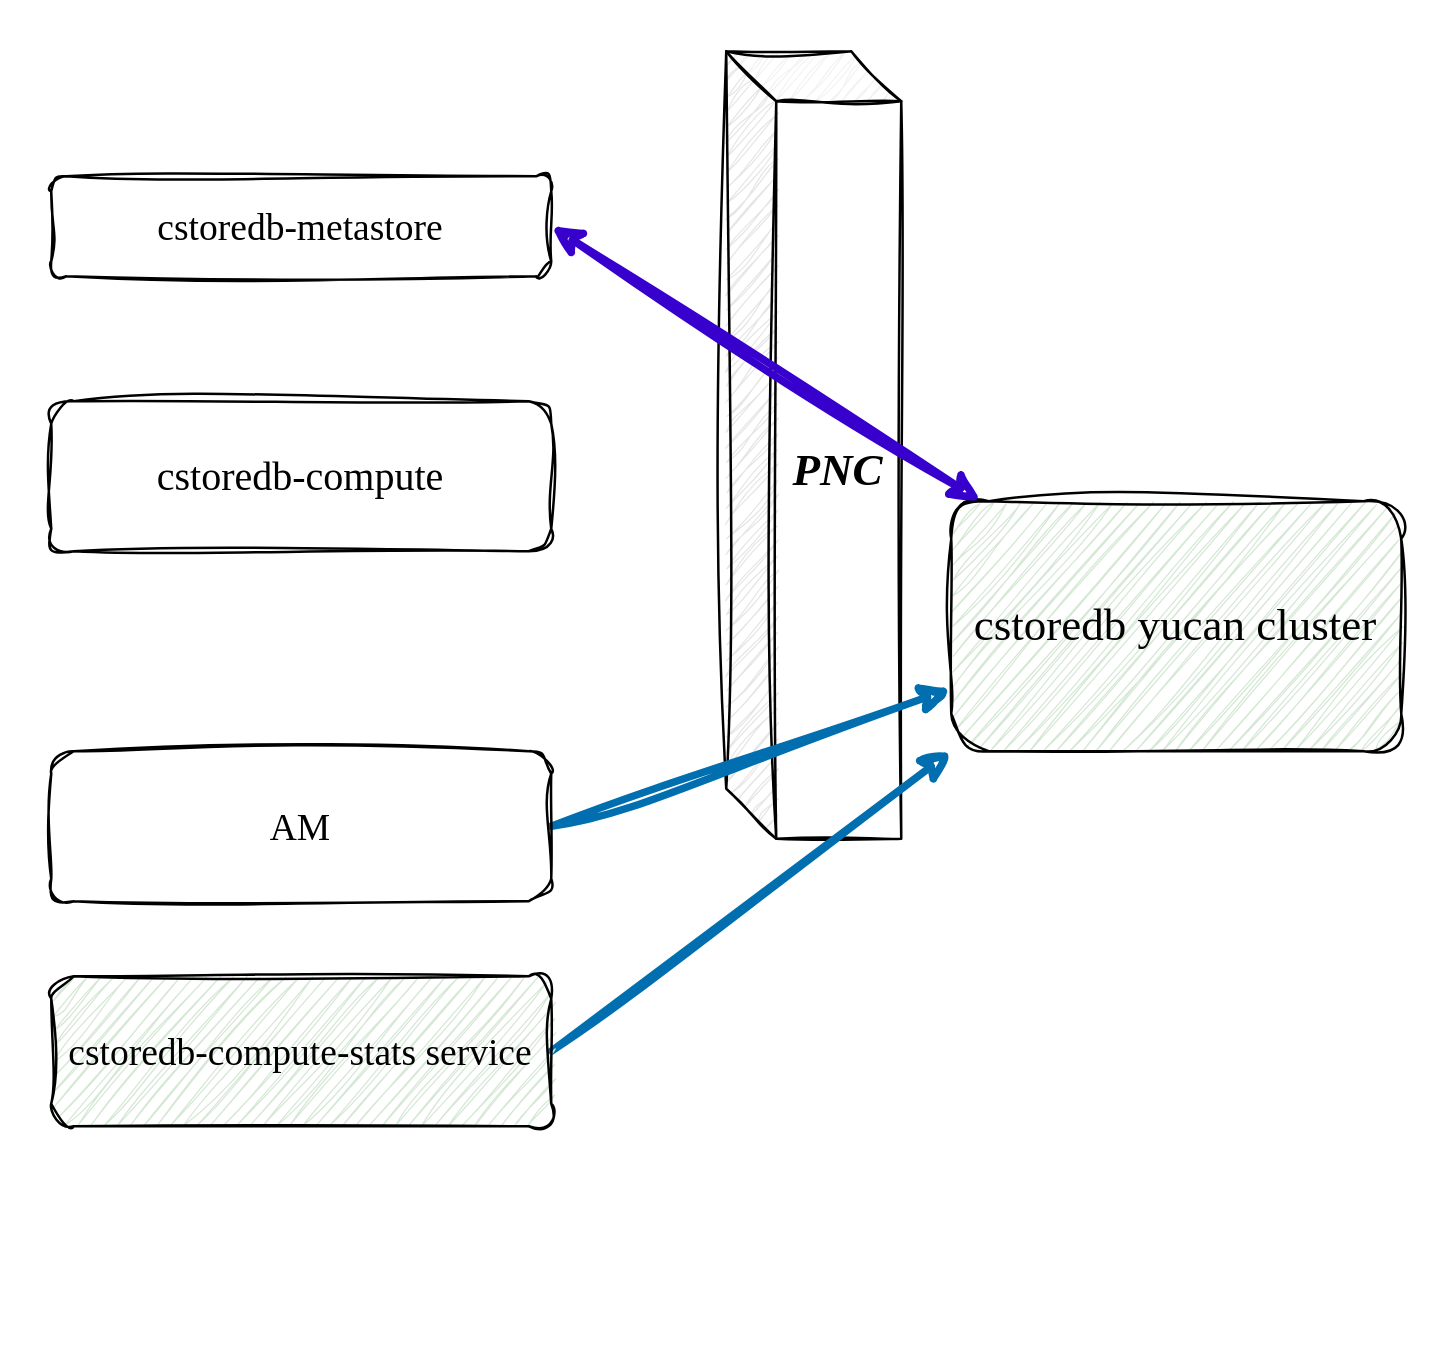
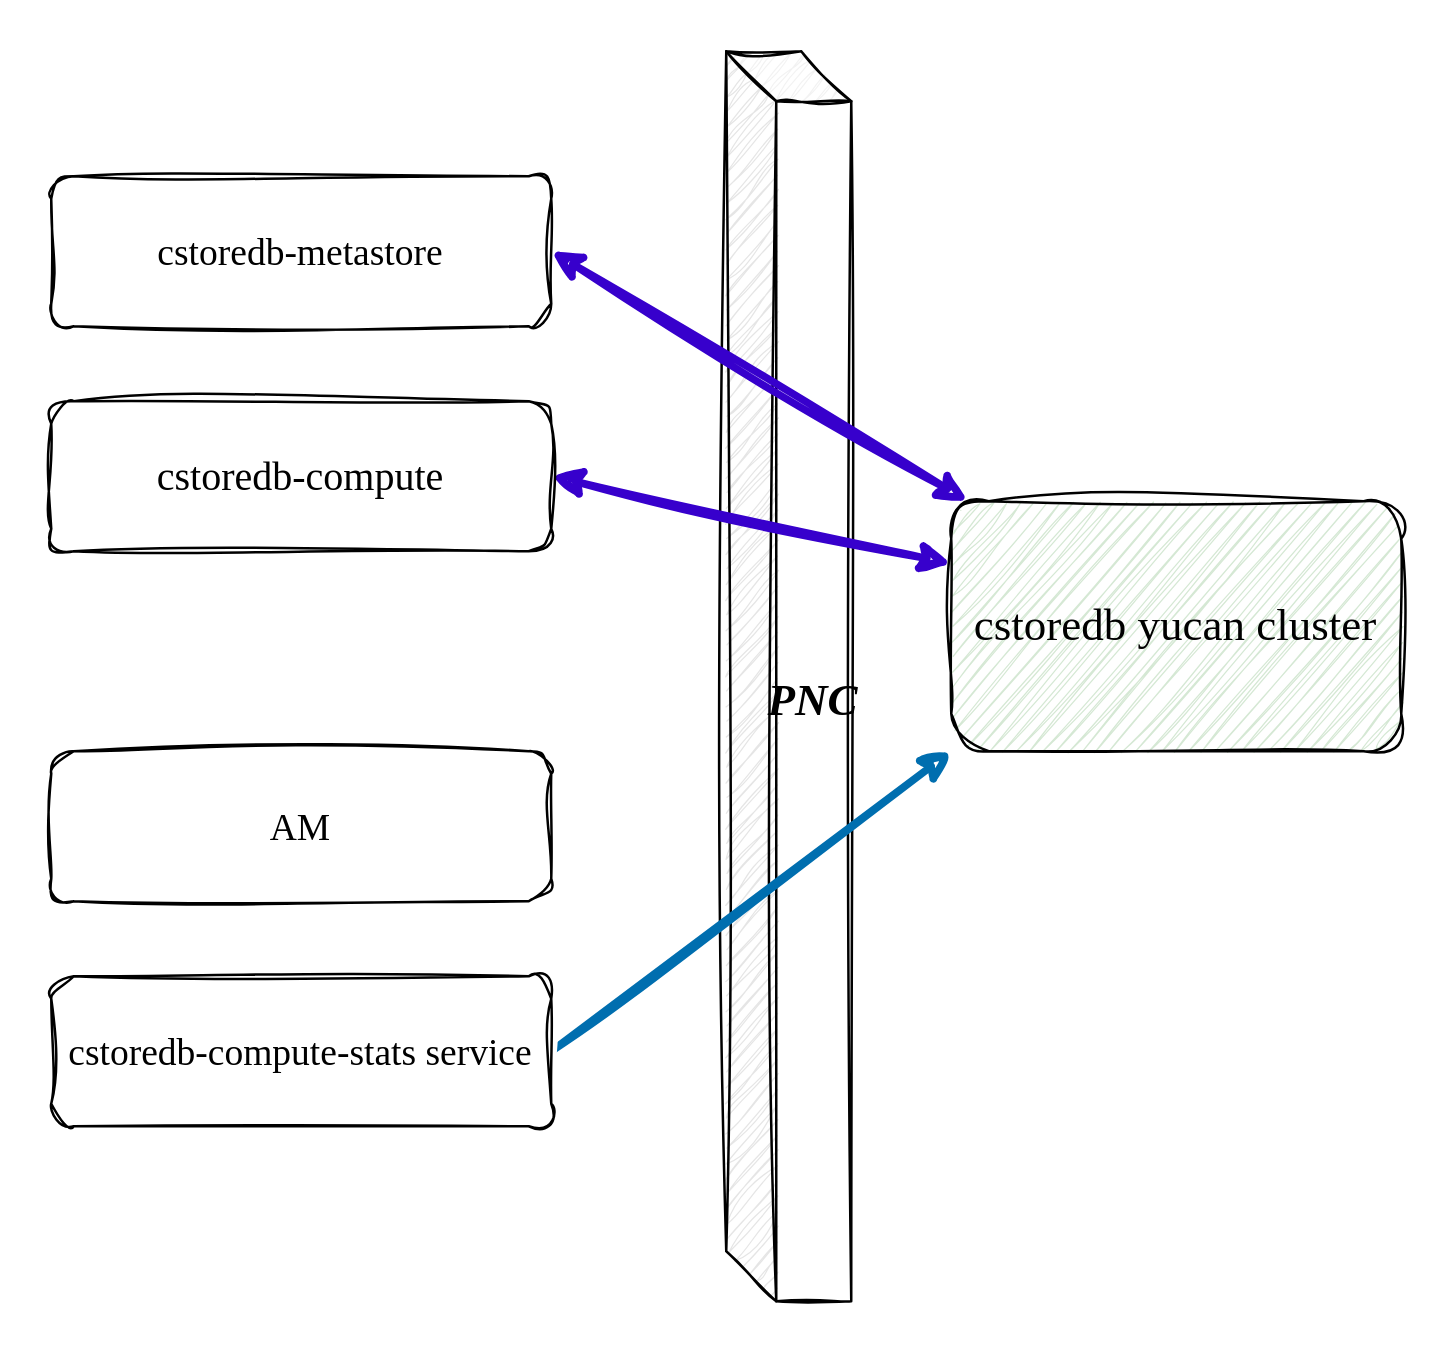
- <mxCell id="5" value="&lt;div style=&quot;margin: 0px; white-space: pre;&quot; data-sabo-line=&quot;true&quot;&gt;&lt;p style=&quot;margin: 0px;&quot;&gt;&lt;font style=&quot;font-size: 15px;&quot; face=&quot;Comic Sans MS&quot;&gt;cstoredb-metastore&lt;/font&gt;&lt;/p&gt;&lt;/div&gt;&lt;div data-sabo-app-id=&quot;note.temu.team&quot;&gt;&lt;/div&gt;" style="whiteSpace=wrap;html=1;align=center;sketch=1;hachureGap=4;jiggle=2;curveFitting=1;fontFamily=Architects Daughter;fontSource=https%3A%2F%2Ffonts.googleapis.com%2Fcss%3Ffamily%3DArchitects%2BDaughter;glass=0;rounded=1;labelBackgroundColor=none;" parent="1" vertex="1"><mxGeometry x="20" y="70" width="200" height="40" as="geometry" /></mxCell>
+ <mxCell id="5" value="&lt;div style=&quot;margin: 0px; white-space: pre;&quot; data-sabo-line=&quot;true&quot;&gt;&lt;p style=&quot;margin: 0px;&quot;&gt;&lt;font style=&quot;font-size: 15px;&quot; face=&quot;Comic Sans MS&quot;&gt;cstoredb-metastore&lt;/font&gt;&lt;/p&gt;&lt;/div&gt;&lt;div data-sabo-app-id=&quot;note.temu.team&quot;&gt;&lt;/div&gt;" style="whiteSpace=wrap;html=1;align=center;sketch=1;hachureGap=4;jiggle=2;curveFitting=1;fontFamily=Architects Daughter;fontSource=https%3A%2F%2Ffonts.googleapis.com%2Fcss%3Ffamily%3DArchitects%2BDaughter;glass=0;rounded=1;labelBackgroundColor=none;" parent="1" vertex="1"><mxGeometry x="20" y="70" width="200" height="60" as="geometry" /></mxCell>
- <mxCell id="3" value="&lt;font style=&quot;font-size: 18px;&quot; face=&quot;Comic Sans MS&quot;&gt;&lt;i&gt;&lt;b&gt;PNC&lt;/b&gt;&lt;/i&gt;&lt;/font&gt;" style="shape=cube;whiteSpace=wrap;html=1;boundedLbl=1;backgroundOutline=1;darkOpacity=0.05;darkOpacity2=0.1;sketch=1;hachureGap=4;jiggle=2;curveFitting=1;fontFamily=Architects Daughter;fontSource=https%3A%2F%2Ffonts.googleapis.com%2Fcss%3Ffamily%3DArchitects%2BDaughter;labelBackgroundColor=none;" parent="1" vertex="1"><mxGeometry x="290" y="20" width="70" height="315" as="geometry" /></mxCell>
+ <mxCell id="3" value="&lt;font style=&quot;font-size: 18px;&quot; face=&quot;Comic Sans MS&quot;&gt;&lt;i&gt;&lt;b&gt;PNC&lt;/b&gt;&lt;/i&gt;&lt;/font&gt;" style="shape=cube;whiteSpace=wrap;html=1;boundedLbl=1;backgroundOutline=1;darkOpacity=0.05;darkOpacity2=0.1;sketch=1;hachureGap=4;jiggle=2;curveFitting=1;fontFamily=Architects Daughter;fontSource=https%3A%2F%2Ffonts.googleapis.com%2Fcss%3Ffamily%3DArchitects%2BDaughter;labelBackgroundColor=none;" parent="1" vertex="1"><mxGeometry x="290" y="20" width="50" height="500" as="geometry" /></mxCell>
+ <mxCell id="8" style="rounded=0;sketch=1;hachureGap=4;jiggle=2;curveFitting=1;orthogonalLoop=1;jettySize=auto;html=1;exitX=1;exitY=0.5;exitDx=0;exitDy=0;entryX=0;entryY=0.25;entryDx=0;entryDy=0;fontFamily=Architects Daughter;fontSource=https%3A%2F%2Ffonts.googleapis.com%2Fcss%3Ffamily%3DArchitects%2BDaughter;startArrow=classic;startFill=1;strokeWidth=3;fillColor=#6a00ff;strokeColor=#3700CC;" parent="1" source="9" target="2" edge="1"><mxGeometry relative="1" as="geometry" /></mxCell>
- <mxCell id="6" style="rounded=0;sketch=1;hachureGap=4;jiggle=2;curveFitting=1;orthogonalLoop=1;jettySize=auto;html=1;exitX=1;exitY=0.5;exitDx=0;exitDy=0;entryX=0;entryY=0.75;entryDx=0;entryDy=0;fontFamily=Architects Daughter;fontSource=https%3A%2F%2Ffonts.googleapis.com%2Fcss%3Ffamily%3DArchitects%2BDaughter;strokeWidth=3;fillColor=#1ba1e2;strokeColor=#006EAF;" parent="1" source="7" target="2" edge="1"><mxGeometry relative="1" as="geometry" /></mxCell>
- <mxCell id="11" value="&lt;span data-v-87283074=&quot;&quot; class=&quot;pre-text pre-text-normal win32&quot;&gt;&lt;font style=&quot;font-size: 15px;&quot; face=&quot;Comic Sans MS&quot;&gt;cstoredb-compute-stats service&lt;/font&gt;&lt;/span&gt;" style="rounded=1;whiteSpace=wrap;html=1;sketch=1;hachureGap=4;jiggle=2;curveFitting=1;fontFamily=Architects Daughter;fontSource=https%3A%2F%2Ffonts.googleapis.com%2Fcss%3Ffamily%3DArchitects%2BDaughter;labelBackgroundColor=none;fillColor=#d5e8d4;" parent="1" vertex="1"><mxGeometry x="20" y="390" width="200" height="60" as="geometry" /></mxCell>
+ <mxCell id="11" value="&lt;span data-v-87283074=&quot;&quot; class=&quot;pre-text pre-text-normal win32&quot;&gt;&lt;font style=&quot;font-size: 15px;&quot; face=&quot;Comic Sans MS&quot;&gt;cstoredb-compute-stats service&lt;/font&gt;&lt;/span&gt;" style="rounded=1;whiteSpace=wrap;html=1;sketch=1;hachureGap=4;jiggle=2;curveFitting=1;fontFamily=Architects Daughter;fontSource=https%3A%2F%2Ffonts.googleapis.com%2Fcss%3Ffamily%3DArchitects%2BDaughter;labelBackgroundColor=none;" parent="1" vertex="1"><mxGeometry x="20" y="390" width="200" height="60" as="geometry" /></mxCell>
